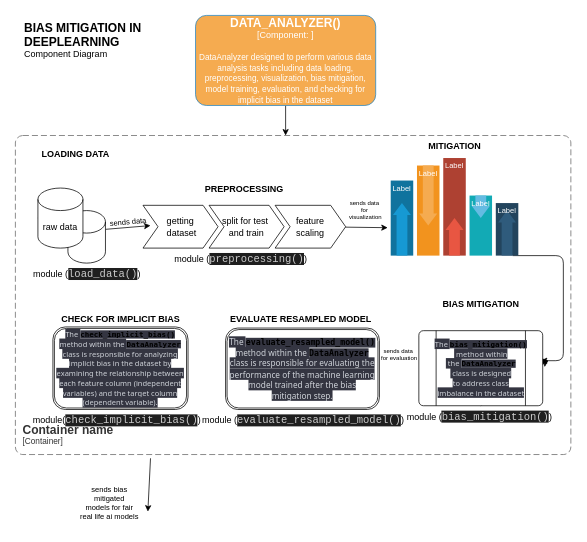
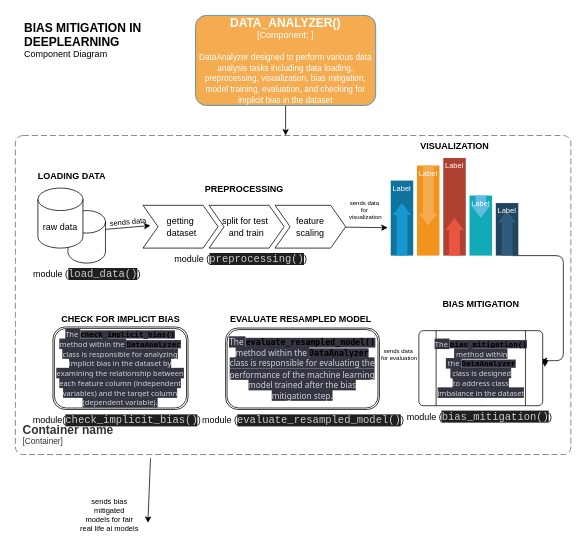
- <mxCell id="27" value="MITIGATION" style="text;html=1;align=center;verticalAlign=middle;resizable=0;points=[];autosize=1;strokeColor=none;fillColor=none;fontStyle=1" parent="1" vertex="1"><mxGeometry x="550" y="180" width="110" height="30" as="geometry" /></mxCell>
+ <mxCell id="27" value="VISUALIZATION" style="text;html=1;align=center;verticalAlign=middle;resizable=0;points=[];autosize=1;strokeColor=none;fillColor=none;fontStyle=1" parent="1" vertex="1"><mxGeometry x="550" y="180" width="110" height="30" as="geometry" /></mxCell>
- <mxCell id="29" value="&lt;b&gt;LOADING DATA&lt;/b&gt;" style="text;html=1;align=center;verticalAlign=middle;resizable=0;points=[];autosize=1;strokeColor=none;fillColor=none;" parent="1" vertex="1"><mxGeometry x="45" y="190" width="110" height="30" as="geometry" /></mxCell>
+ <mxCell id="29" value="&lt;b&gt;LOADING DATA&lt;/b&gt;" style="text;html=1;align=center;verticalAlign=middle;resizable=0;points=[];autosize=1;strokeColor=none;fillColor=none;" parent="1" vertex="1"><mxGeometry x="40" y="220" width="110" height="30" as="geometry" /></mxCell>
- <mxCell id="51" value="sends bias &lt;br&gt;mitigated &lt;br&gt;models for fair &lt;br&gt;real life ai models" style="text;html=1;align=center;verticalAlign=middle;resizable=0;points=[];autosize=1;strokeColor=none;fillColor=none;fontSize=10;fontFamily=Helvetica;" parent="1" vertex="1"><mxGeometry x="95" y="640" width="100" height="60" as="geometry" /></mxCell>
+ <mxCell id="51" value="sends bias &lt;br&gt;mitigated &lt;br&gt;models for fair &lt;br&gt;real life ai models" style="text;html=1;align=center;verticalAlign=middle;resizable=0;points=[];autosize=1;strokeColor=none;fillColor=none;fontSize=10;fontFamily=Helvetica;" parent="1" vertex="1"><mxGeometry x="95" y="655" width="100" height="60" as="geometry" /></mxCell>
